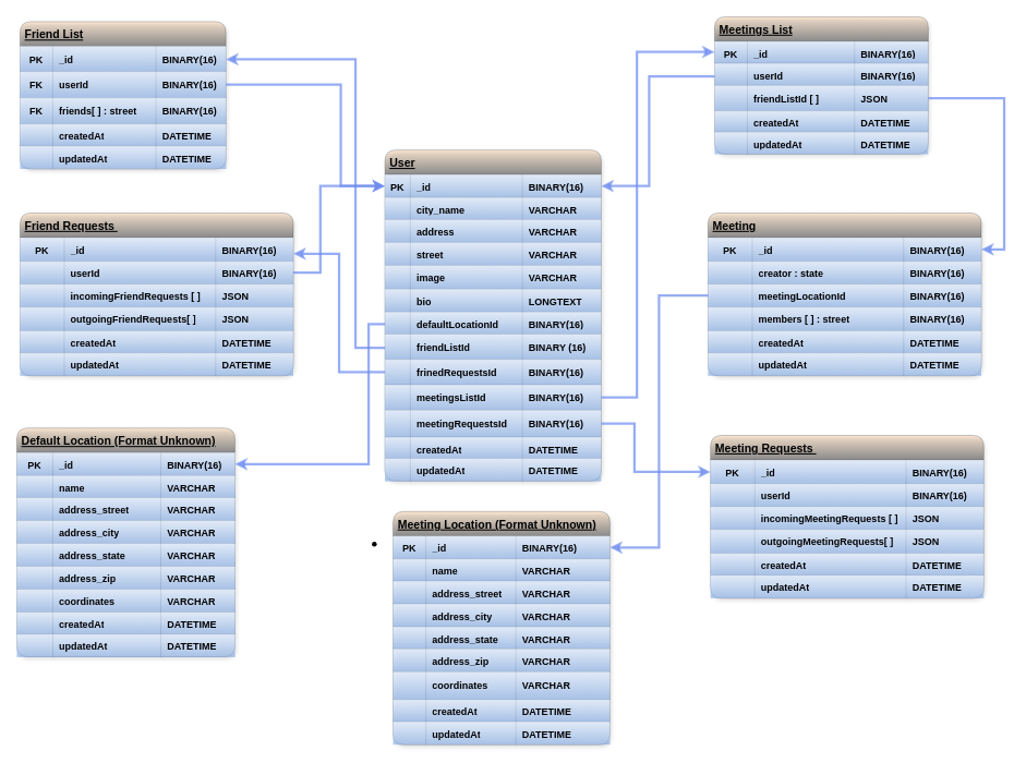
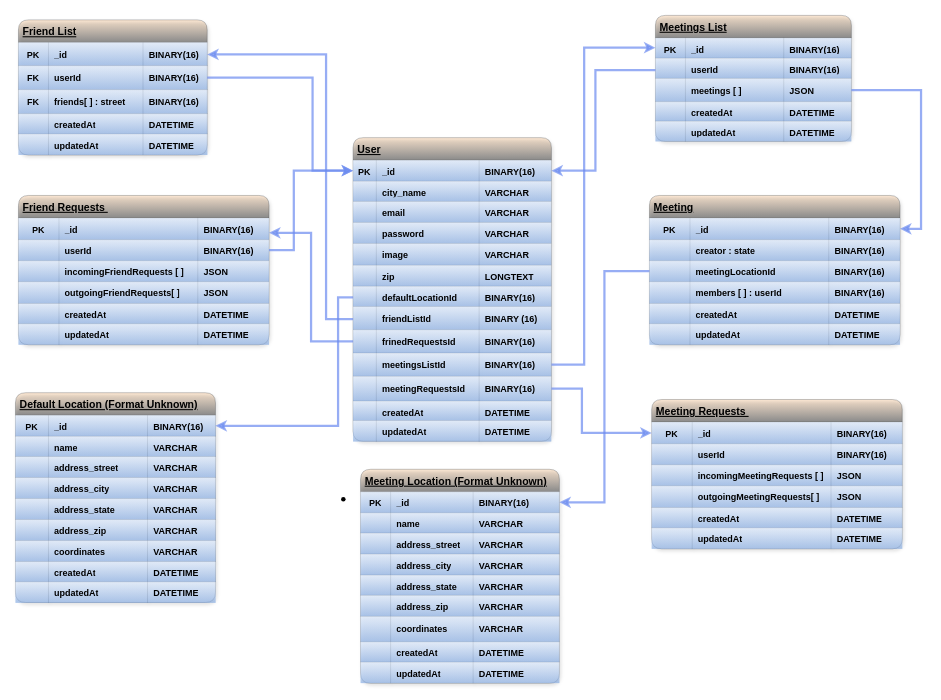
- <mxCell id="161" value="friendListId [ ]" style="shape=partialRectangle;html=1;whiteSpace=wrap;connectable=0;fillColor=#dae8fc;top=0;left=0;bottom=0;right=0;overflow=hidden;labelBackgroundColor=none;strokeColor=#6c8ebf;strokeWidth=0;spacing=0;spacingTop=8;spacingLeft=8;spacingRight=8;spacingBottom=6;align=left;shadow=0;rounded=1;gradientColor=#7ea6e0;fontColor=#000000;fontStyle=1;opacity=40;" parent="159" vertex="1"><mxGeometry x="40" width="131" height="31" as="geometry"><mxRectangle width="131" height="31" as="alternateBounds" /></mxGeometry></mxCell>
+ <mxCell id="161" value="meetings [ ]" style="shape=partialRectangle;html=1;whiteSpace=wrap;connectable=0;fillColor=#dae8fc;top=0;left=0;bottom=0;right=0;overflow=hidden;labelBackgroundColor=none;strokeColor=#6c8ebf;strokeWidth=0;spacing=0;spacingTop=8;spacingLeft=8;spacingRight=8;spacingBottom=6;align=left;shadow=0;rounded=1;gradientColor=#7ea6e0;fontColor=#000000;fontStyle=1;opacity=40;" parent="159" vertex="1"><mxGeometry x="40" width="131" height="31" as="geometry"><mxRectangle width="131" height="31" as="alternateBounds" /></mxGeometry></mxCell>
- <mxCell id="108" value="address" style="shape=partialRectangle;html=1;whiteSpace=wrap;connectable=0;fillColor=#dae8fc;top=0;left=0;bottom=0;right=0;overflow=hidden;labelBackgroundColor=none;strokeColor=#6c8ebf;strokeWidth=0;spacing=0;spacingTop=8;spacingLeft=8;spacingRight=8;spacingBottom=6;align=left;shadow=0;rounded=1;verticalAlign=middle;gradientColor=#7ea6e0;fontColor=#000000;fontStyle=1;opacity=40;" parent="106" vertex="1"><mxGeometry x="31" width="137" height="28" as="geometry"><mxRectangle width="137" height="28" as="alternateBounds" /></mxGeometry></mxCell>
+ <mxCell id="108" value="email" style="shape=partialRectangle;html=1;whiteSpace=wrap;connectable=0;fillColor=#dae8fc;top=0;left=0;bottom=0;right=0;overflow=hidden;labelBackgroundColor=none;strokeColor=#6c8ebf;strokeWidth=0;spacing=0;spacingTop=8;spacingLeft=8;spacingRight=8;spacingBottom=6;align=left;shadow=0;rounded=1;verticalAlign=middle;gradientColor=#7ea6e0;fontColor=#000000;fontStyle=1;opacity=40;" parent="106" vertex="1"><mxGeometry x="31" width="137" height="28" as="geometry"><mxRectangle width="137" height="28" as="alternateBounds" /></mxGeometry></mxCell>
- <mxCell id="112" value="street" style="shape=partialRectangle;html=1;whiteSpace=wrap;connectable=0;fillColor=#dae8fc;top=0;left=0;bottom=0;right=0;overflow=hidden;labelBackgroundColor=none;strokeColor=#6c8ebf;strokeWidth=0;spacing=0;spacingTop=8;spacingLeft=8;spacingRight=8;spacingBottom=6;align=left;shadow=0;rounded=1;verticalAlign=middle;gradientColor=#7ea6e0;fontColor=#000000;fontStyle=1;opacity=40;" parent="110" vertex="1"><mxGeometry x="31" width="137" height="28" as="geometry"><mxRectangle width="137" height="28" as="alternateBounds" /></mxGeometry></mxCell>
+ <mxCell id="112" value="password" style="shape=partialRectangle;html=1;whiteSpace=wrap;connectable=0;fillColor=#dae8fc;top=0;left=0;bottom=0;right=0;overflow=hidden;labelBackgroundColor=none;strokeColor=#6c8ebf;strokeWidth=0;spacing=0;spacingTop=8;spacingLeft=8;spacingRight=8;spacingBottom=6;align=left;shadow=0;rounded=1;verticalAlign=middle;gradientColor=#7ea6e0;fontColor=#000000;fontStyle=1;opacity=40;" parent="110" vertex="1"><mxGeometry x="31" width="137" height="28" as="geometry"><mxRectangle width="137" height="28" as="alternateBounds" /></mxGeometry></mxCell>
- <mxCell id="120" value="bio&lt;span style=&quot;white-space: pre;&quot;&gt;&#09;&lt;/span&gt;" style="shape=partialRectangle;html=1;whiteSpace=wrap;connectable=0;fillColor=#dae8fc;top=0;left=0;bottom=0;right=0;overflow=hidden;labelBackgroundColor=none;strokeColor=#6c8ebf;strokeWidth=0;spacing=0;spacingTop=8;spacingLeft=8;spacingRight=8;spacingBottom=6;align=left;shadow=0;rounded=1;verticalAlign=middle;gradientColor=#7ea6e0;fontColor=#000000;fontStyle=1;opacity=40;" parent="118" vertex="1"><mxGeometry x="31" width="137" height="28" as="geometry"><mxRectangle width="137" height="28" as="alternateBounds" /></mxGeometry></mxCell>
+ <mxCell id="120" value="zip&lt;span style=&quot;white-space: pre;&quot;&gt;&#09;&lt;/span&gt;" style="shape=partialRectangle;html=1;whiteSpace=wrap;connectable=0;fillColor=#dae8fc;top=0;left=0;bottom=0;right=0;overflow=hidden;labelBackgroundColor=none;strokeColor=#6c8ebf;strokeWidth=0;spacing=0;spacingTop=8;spacingLeft=8;spacingRight=8;spacingBottom=6;align=left;shadow=0;rounded=1;verticalAlign=middle;gradientColor=#7ea6e0;fontColor=#000000;fontStyle=1;opacity=40;" parent="118" vertex="1"><mxGeometry x="31" width="137" height="28" as="geometry"><mxRectangle width="137" height="28" as="alternateBounds" /></mxGeometry></mxCell>
- <mxCell id="243" value="members [ ] : street" style="shape=partialRectangle;html=1;whiteSpace=wrap;connectable=0;fillColor=#dae8fc;top=0;left=0;bottom=0;right=0;overflow=hidden;labelBackgroundColor=none;strokeColor=#6c8ebf;strokeWidth=0;spacing=0;spacingTop=8;spacingLeft=8;spacingRight=8;spacingBottom=6;align=left;shadow=0;rounded=1;gradientColor=#7ea6e0;fontColor=#000000;fontStyle=1;opacity=40;" parent="241" vertex="1"><mxGeometry x="54" width="185" height="29" as="geometry"><mxRectangle width="185" height="29" as="alternateBounds" /></mxGeometry></mxCell>
+ <mxCell id="243" value="members [ ] : userId" style="shape=partialRectangle;html=1;whiteSpace=wrap;connectable=0;fillColor=#dae8fc;top=0;left=0;bottom=0;right=0;overflow=hidden;labelBackgroundColor=none;strokeColor=#6c8ebf;strokeWidth=0;spacing=0;spacingTop=8;spacingLeft=8;spacingRight=8;spacingBottom=6;align=left;shadow=0;rounded=1;gradientColor=#7ea6e0;fontColor=#000000;fontStyle=1;opacity=40;" parent="241" vertex="1"><mxGeometry x="54" width="185" height="29" as="geometry"><mxRectangle width="185" height="29" as="alternateBounds" /></mxGeometry></mxCell>
